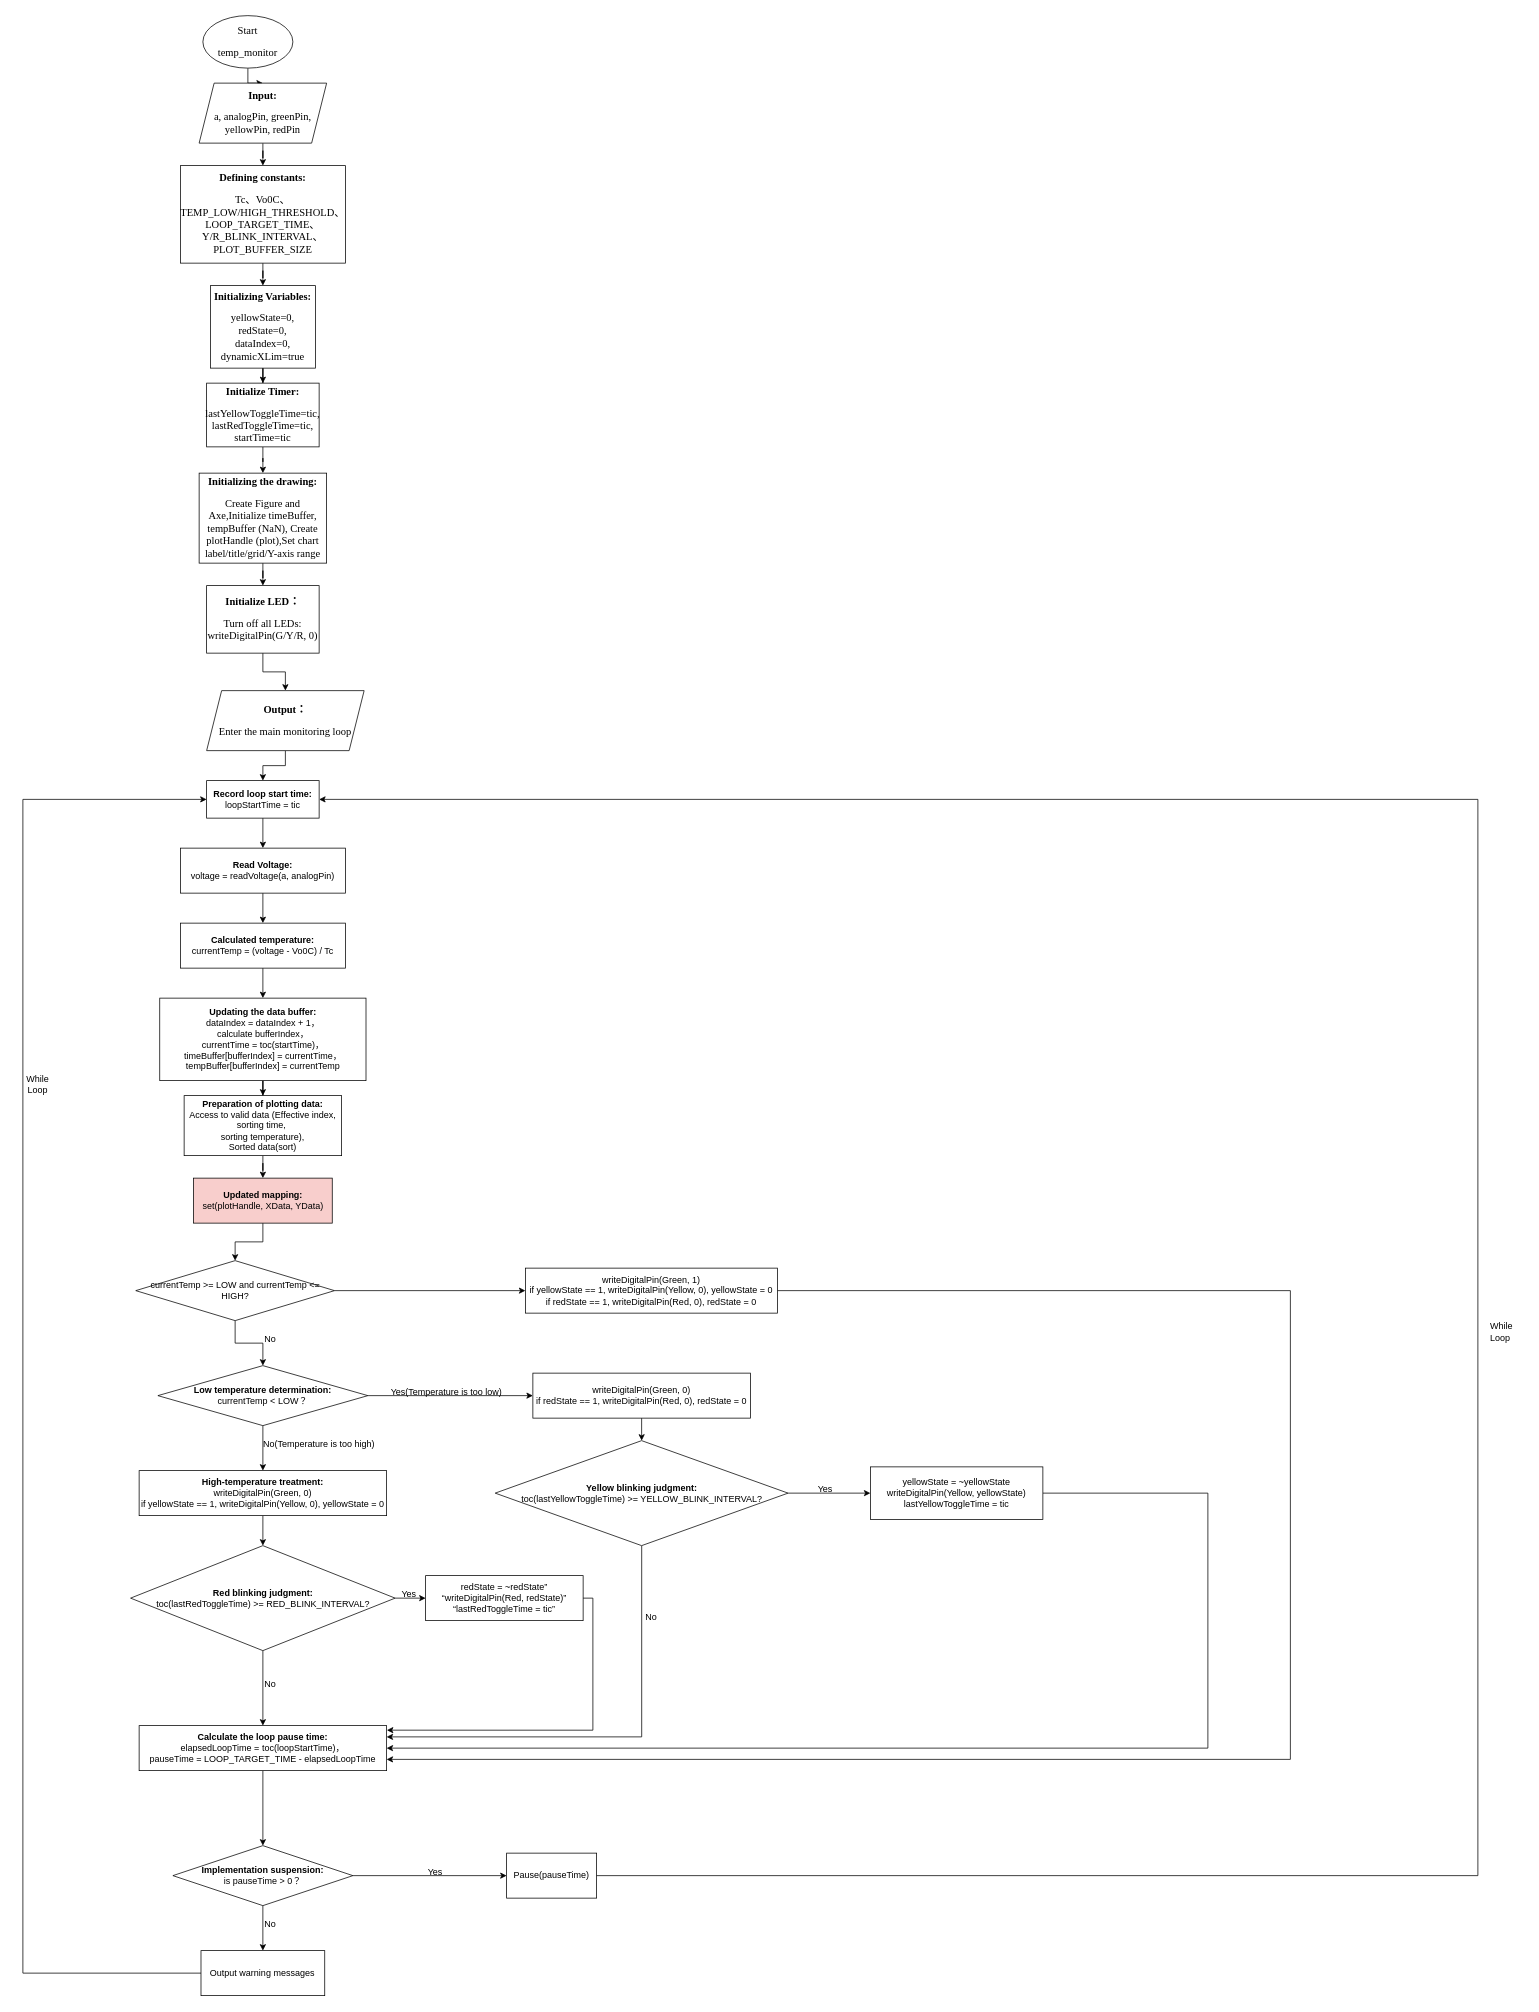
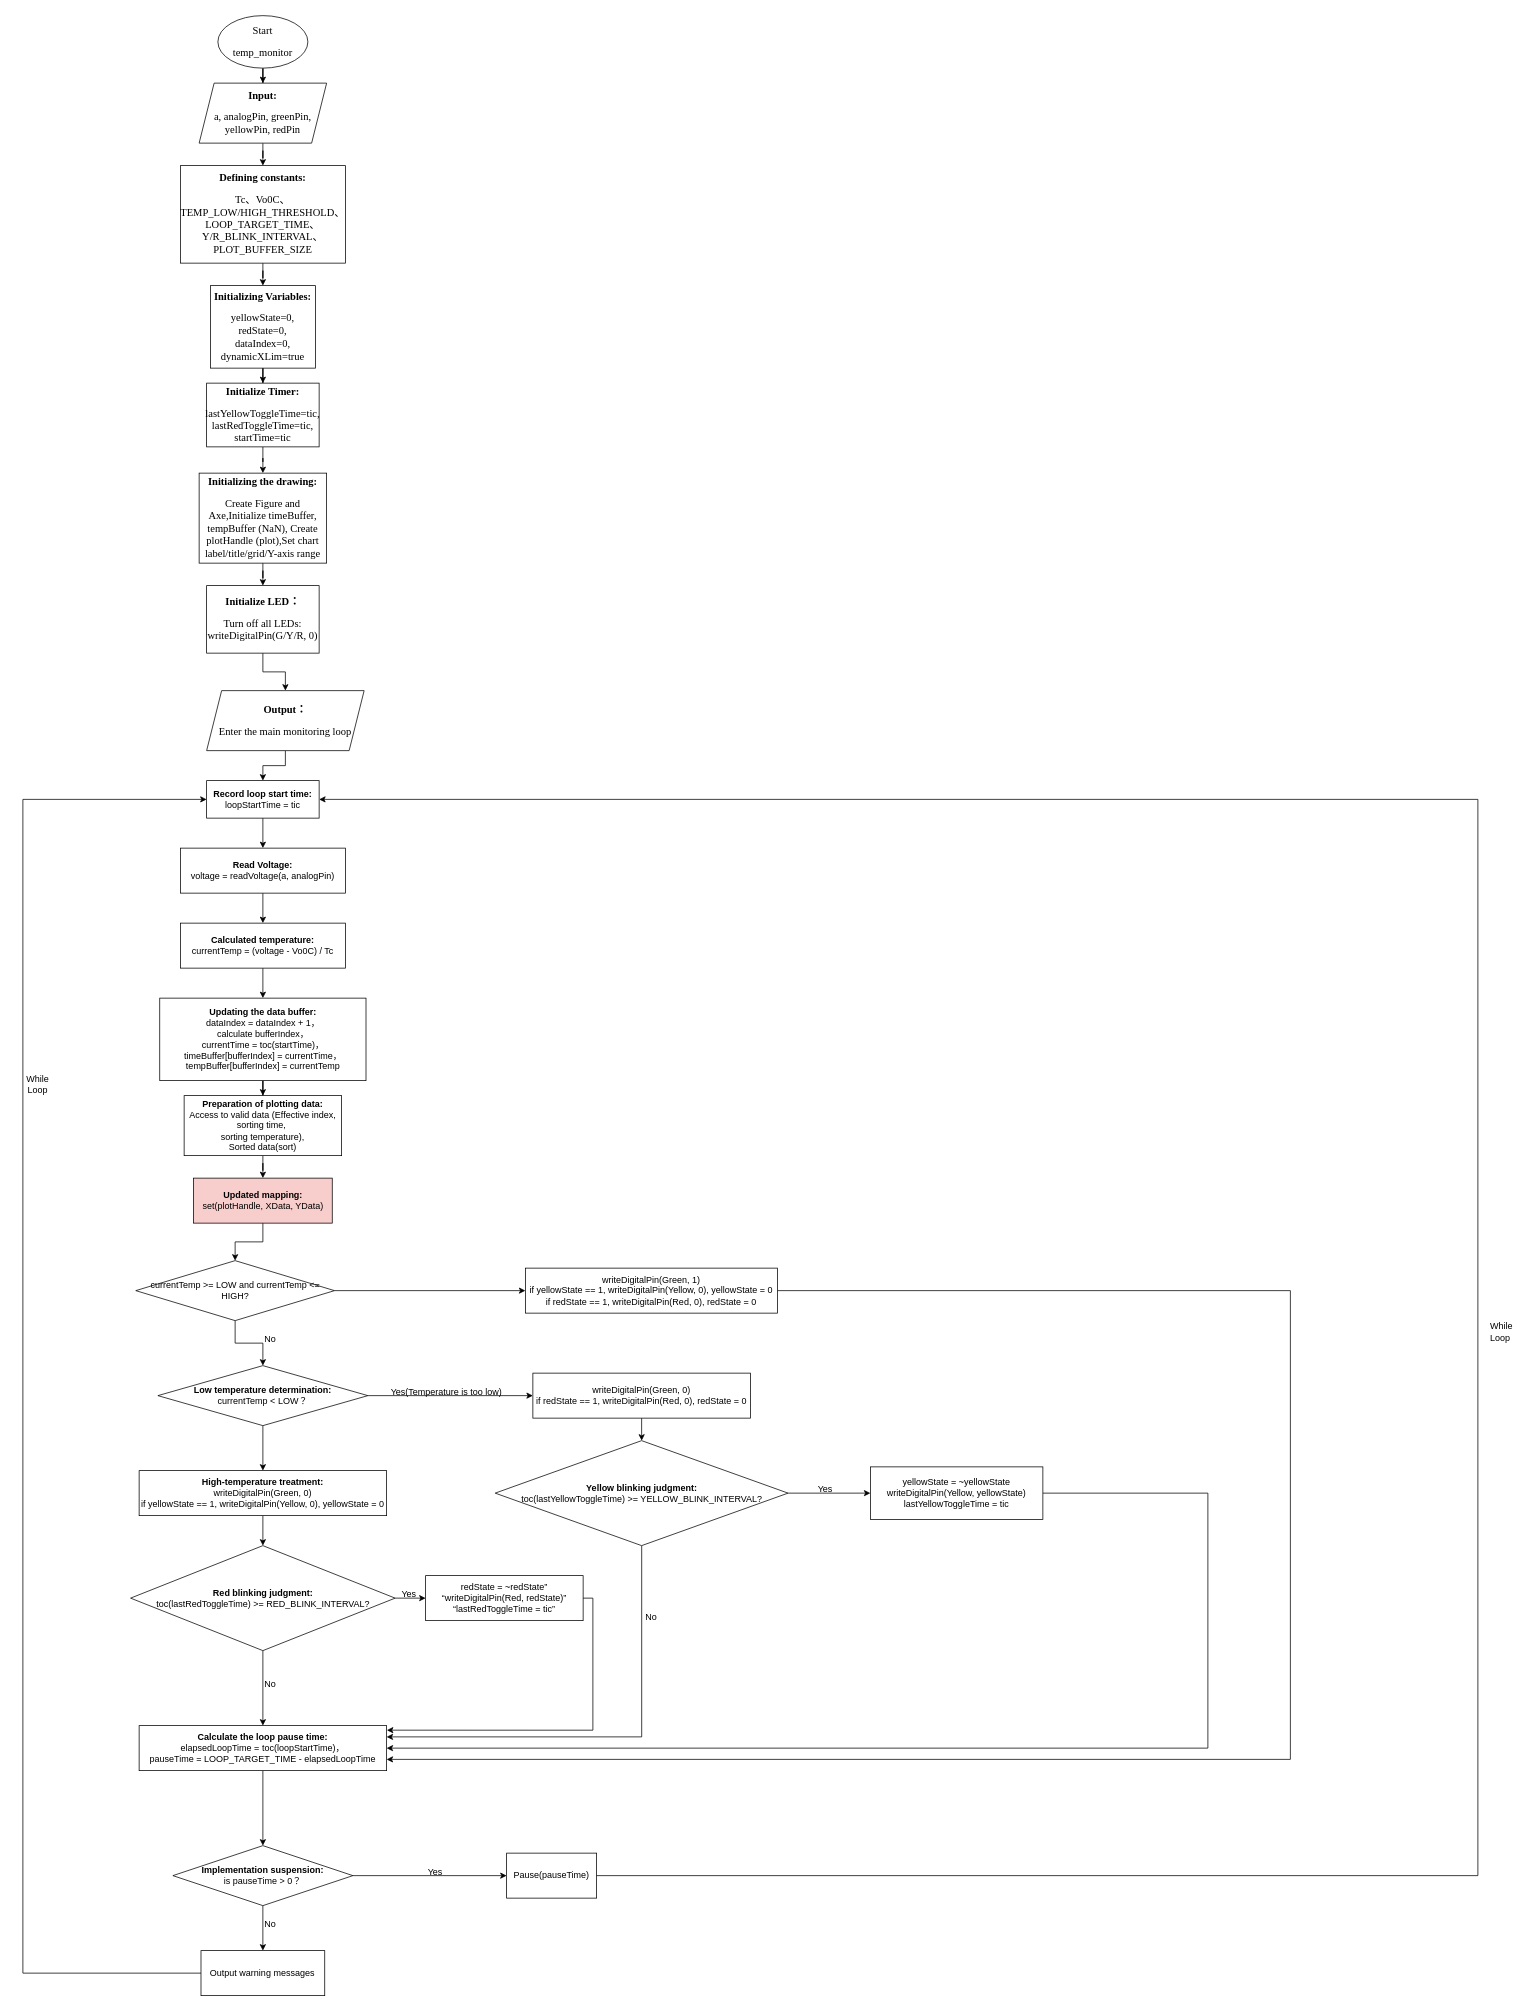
- <mxCell id="3" value="&lt;p align=&quot;center&quot; class=&quot;MsoNormal&quot;&gt;&lt;span style=&quot;font-family: 宋体; font-size: 10.5pt;&quot;&gt;&lt;font style=&quot;&quot; face=&quot;Calibri&quot;&gt;Start&lt;/font&gt;&lt;/span&gt;&lt;b&gt;&lt;span style=&quot;font-family: 宋体; font-size: 10.5pt; font-size: 10.5pt;&quot;&gt;&lt;/span&gt;&lt;/b&gt;&lt;/p&gt;&lt;p align=&quot;center&quot; class=&quot;MsoNormal&quot;&gt;&lt;span style=&quot;mso-spacerun:'yes';font-family:宋体;mso-ascii-font-family:Calibri;&lt;br/&gt;mso-hansi-font-family:Calibri;mso-bidi-font-family:'Times New Roman';font-size:10.5pt;&lt;br/&gt;mso-font-kerning:1.0pt;&quot;&gt;&lt;font face=&quot;Calibri&quot;&gt;temp_monitor&lt;/font&gt;&lt;/span&gt;&lt;span style=&quot;mso-spacerun:'yes';font-family:Calibri;mso-fareast-font-family:宋体;&lt;br/&gt;mso-bidi-font-family:'Times New Roman';font-size:10.5pt;mso-font-kerning:1.0pt;&quot;&gt;&lt;/span&gt;&lt;/p&gt;" style="ellipse;whiteSpace=wrap;html=1;" parent="1" vertex="1"><mxGeometry x="270" y="20" width="120" height="70" as="geometry" /></mxCell>
+ <mxCell id="3" value="&lt;p align=&quot;center&quot; class=&quot;MsoNormal&quot;&gt;&lt;span style=&quot;font-family: 宋体; font-size: 10.5pt;&quot;&gt;&lt;font style=&quot;&quot; face=&quot;Calibri&quot;&gt;Start&lt;/font&gt;&lt;/span&gt;&lt;b&gt;&lt;span style=&quot;font-family: 宋体; font-size: 10.5pt; font-size: 10.5pt;&quot;&gt;&lt;/span&gt;&lt;/b&gt;&lt;/p&gt;&lt;p align=&quot;center&quot; class=&quot;MsoNormal&quot;&gt;&lt;span style=&quot;mso-spacerun:'yes';font-family:宋体;mso-ascii-font-family:Calibri;&lt;br/&gt;mso-hansi-font-family:Calibri;mso-bidi-font-family:'Times New Roman';font-size:10.5pt;&lt;br/&gt;mso-font-kerning:1.0pt;&quot;&gt;&lt;font face=&quot;Calibri&quot;&gt;temp_monitor&lt;/font&gt;&lt;/span&gt;&lt;span style=&quot;mso-spacerun:'yes';font-family:Calibri;mso-fareast-font-family:宋体;&lt;br/&gt;mso-bidi-font-family:'Times New Roman';font-size:10.5pt;mso-font-kerning:1.0pt;&quot;&gt;&lt;/span&gt;&lt;/p&gt;" style="ellipse;whiteSpace=wrap;html=1;" parent="1" vertex="1"><mxGeometry x="290" y="20" width="120" height="70" as="geometry" /></mxCell>
- <mxCell id="50" value="No(Temperature is too high)" style="text;strokeColor=none;align=center;fillColor=none;html=1;verticalAlign=middle;whiteSpace=wrap;rounded=0;" parent="1" vertex="1"><mxGeometry x="345" y="1910" width="160" height="30" as="geometry" /></mxCell>
